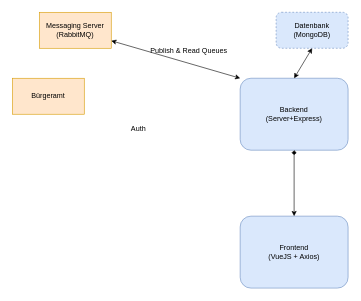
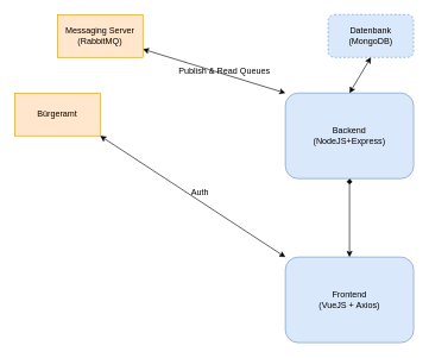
- <mxCell id="5" value="Messaging Server&lt;br&gt;(RabbitMQ)" style="rounded=0;whiteSpace=wrap;html=1;fillColor=#ffe6cc;strokeColor=#d79b00;" vertex="1" parent="1"><mxGeometry x="65" y="20" width="120" height="60" as="geometry" /></mxCell>
+ <mxCell id="5" value="Messaging Server&lt;br&gt;(RabbitMQ)" style="rounded=0;whiteSpace=wrap;html=1;fillColor=#ffe6cc;strokeColor=#d79b00;" vertex="1" parent="1"><mxGeometry x="80" y="20" width="120" height="60" as="geometry" /></mxCell>
- <mxCell id="12" value="Publish &amp;amp; Read Queues" style="text;html=1;align=center;verticalAlign=middle;resizable=0;points=[];autosize=1;" vertex="1" parent="1"><mxGeometry x="244" y="75" width="140" height="20" as="geometry" /></mxCell>
+ <mxCell id="12" value="Publish &amp;amp; Read Queues" style="text;html=1;align=center;verticalAlign=middle;resizable=0;points=[];autosize=1;" vertex="1" parent="1"><mxGeometry x="244" y="90" width="140" height="20" as="geometry" /></mxCell>
- <mxCell id="2" value="Backend&lt;br&gt;(Server+Express)" style="rounded=1;whiteSpace=wrap;html=1;fillColor=#dae8fc;strokeColor=#6c8ebf;" vertex="1" parent="1"><mxGeometry x="400" y="130" width="180" height="120" as="geometry" /></mxCell>
+ <mxCell id="2" value="Backend&lt;br&gt;(NodeJS+Express)" style="rounded=1;whiteSpace=wrap;html=1;fillColor=#dae8fc;strokeColor=#6c8ebf;" vertex="1" parent="1"><mxGeometry x="400" y="130" width="180" height="120" as="geometry" /></mxCell>
- <mxCell id="9" value="Auth" style="text;html=1;align=center;verticalAlign=middle;resizable=0;points=[];autosize=1;" vertex="1" parent="1"><mxGeometry x="210" y="205" width="40" height="20" as="geometry" /></mxCell>
+ <mxCell id="9" value="Auth" style="text;html=1;align=center;verticalAlign=middle;resizable=0;points=[];autosize=1;" vertex="1" parent="1"><mxGeometry x="260" y="260" width="40" height="20" as="geometry" /></mxCell>
+ <mxCell id="8" value="" style="endArrow=classic;startArrow=classic;html=1;exitX=1;exitY=1;exitDx=0;exitDy=0;entryX=0;entryY=0;entryDx=0;entryDy=0;" edge="1" parent="1" source="7" target="3"><mxGeometry width="50" height="50" relative="1" as="geometry"><mxPoint x="220" y="290" as="sourcePoint" /><mxPoint x="270" y="240" as="targetPoint" /></mxGeometry></mxCell>
